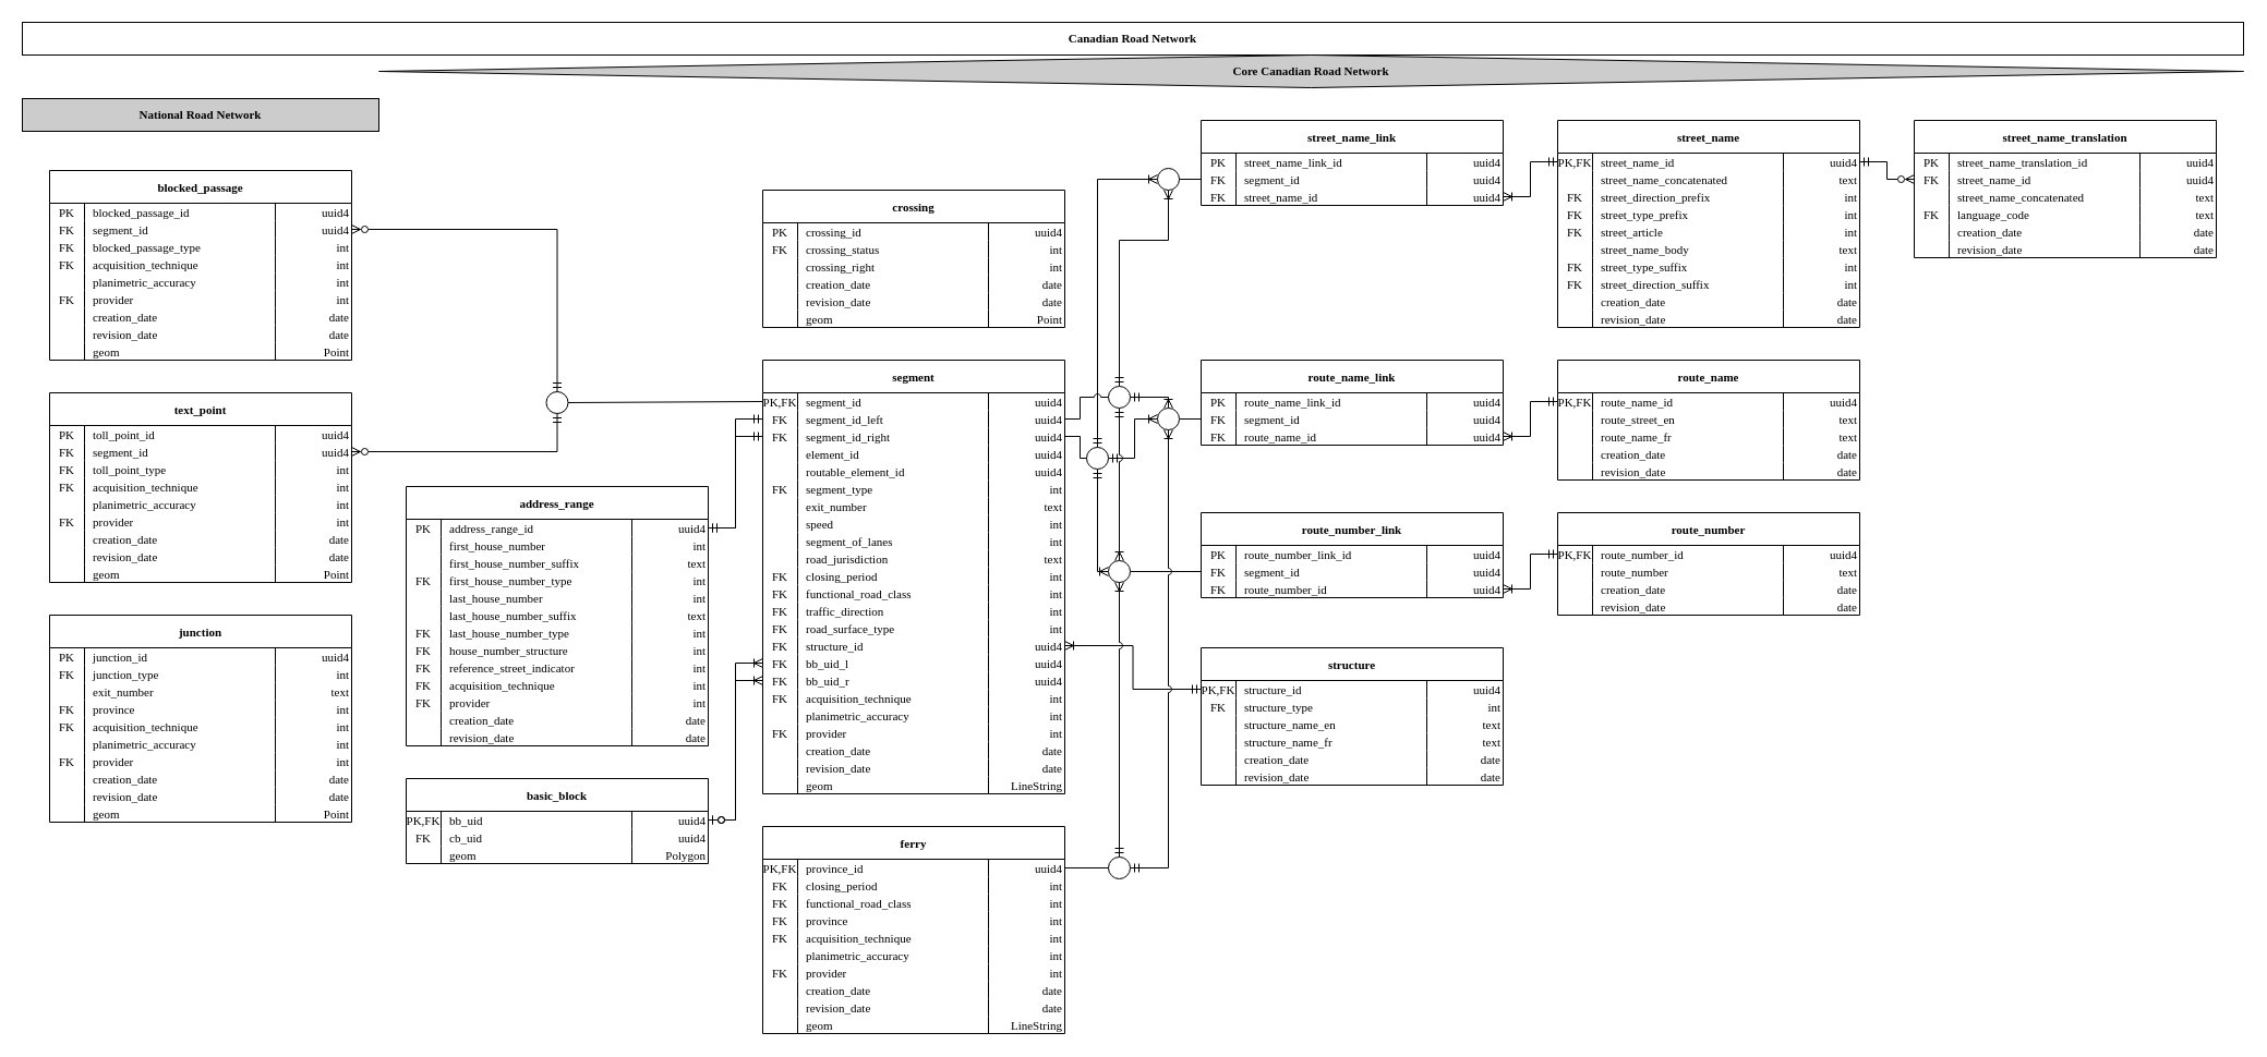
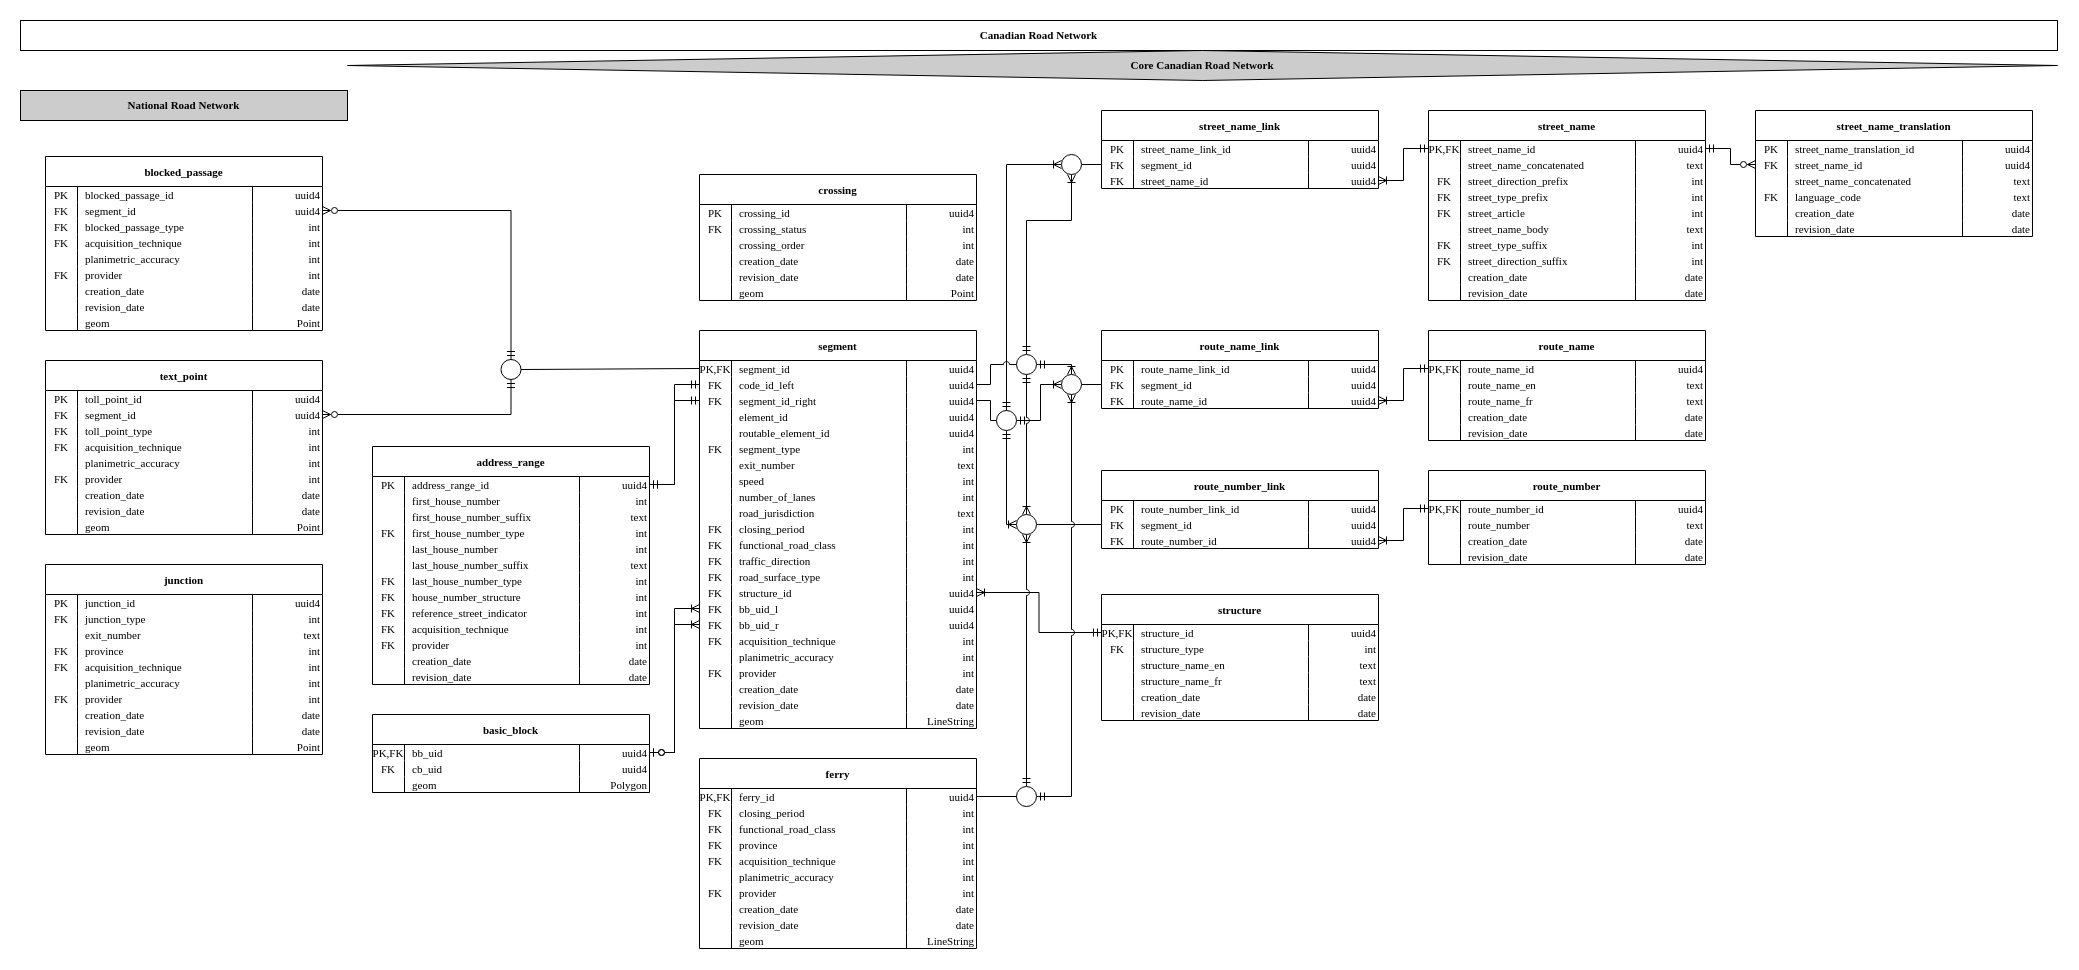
- <mxCell id="457" value="crossing_right" style="shape=partialRectangle;connectable=0;fillColor=none;top=0;left=0;bottom=0;right=0;align=left;spacingLeft=6;fontStyle=0;overflow=hidden;fontFamily=Consolas;fontSize=11;" parent="455" vertex="1"><mxGeometry x="32" width="175" height="16" as="geometry"><mxRectangle width="175" height="16" as="alternateBounds" /></mxGeometry></mxCell>
+ <mxCell id="457" value="crossing_order" style="shape=partialRectangle;connectable=0;fillColor=none;top=0;left=0;bottom=0;right=0;align=left;spacingLeft=6;fontStyle=0;overflow=hidden;fontFamily=Consolas;fontSize=11;" parent="455" vertex="1"><mxGeometry x="32" width="175" height="16" as="geometry"><mxRectangle width="175" height="16" as="alternateBounds" /></mxGeometry></mxCell>
- <mxCell id="16" value="segment_id_left" style="shape=partialRectangle;connectable=0;fillColor=none;top=0;left=0;bottom=0;right=0;align=left;spacingLeft=6;overflow=hidden;fontFamily=Consolas;fontSize=11;" parent="14" vertex="1"><mxGeometry x="32" width="175" height="16" as="geometry"><mxRectangle width="175" height="16" as="alternateBounds" /></mxGeometry></mxCell>
+ <mxCell id="16" value="code_id_left" style="shape=partialRectangle;connectable=0;fillColor=none;top=0;left=0;bottom=0;right=0;align=left;spacingLeft=6;overflow=hidden;fontFamily=Consolas;fontSize=11;" parent="14" vertex="1"><mxGeometry x="32" width="175" height="16" as="geometry"><mxRectangle width="175" height="16" as="alternateBounds" /></mxGeometry></mxCell>
- <mxCell id="242" value="route_street_en" style="shape=partialRectangle;connectable=0;fillColor=none;top=0;left=0;bottom=0;right=0;align=left;spacingLeft=6;fontStyle=0;overflow=hidden;fontFamily=Consolas;fontSize=11;" parent="240" vertex="1"><mxGeometry x="32" width="175" height="16" as="geometry"><mxRectangle width="175" height="16" as="alternateBounds" /></mxGeometry></mxCell>
+ <mxCell id="242" value="route_name_en" style="shape=partialRectangle;connectable=0;fillColor=none;top=0;left=0;bottom=0;right=0;align=left;spacingLeft=6;fontStyle=0;overflow=hidden;fontFamily=Consolas;fontSize=11;" parent="240" vertex="1"><mxGeometry x="32" width="175" height="16" as="geometry"><mxRectangle width="175" height="16" as="alternateBounds" /></mxGeometry></mxCell>
- <mxCell id="44" value="segment_of_lanes" style="shape=partialRectangle;connectable=0;fillColor=none;top=0;left=0;bottom=0;right=0;align=left;spacingLeft=6;overflow=hidden;fontFamily=Consolas;fontSize=11;" parent="42" vertex="1"><mxGeometry x="32" width="175" height="16" as="geometry"><mxRectangle width="175" height="16" as="alternateBounds" /></mxGeometry></mxCell>
+ <mxCell id="44" value="number_of_lanes" style="shape=partialRectangle;connectable=0;fillColor=none;top=0;left=0;bottom=0;right=0;align=left;spacingLeft=6;overflow=hidden;fontFamily=Consolas;fontSize=11;" parent="42" vertex="1"><mxGeometry x="32" width="175" height="16" as="geometry"><mxRectangle width="175" height="16" as="alternateBounds" /></mxGeometry></mxCell>
- <mxCell id="504" value="province_id" style="shape=partialRectangle;connectable=0;fillColor=none;top=0;left=0;bottom=0;right=0;align=left;spacingLeft=6;fontStyle=0;overflow=hidden;fontFamily=Consolas;fontSize=11;" parent="502" vertex="1"><mxGeometry x="32" width="175" height="16" as="geometry"><mxRectangle width="175" height="16" as="alternateBounds" /></mxGeometry></mxCell>
+ <mxCell id="504" value="ferry_id" style="shape=partialRectangle;connectable=0;fillColor=none;top=0;left=0;bottom=0;right=0;align=left;spacingLeft=6;fontStyle=0;overflow=hidden;fontFamily=Consolas;fontSize=11;" parent="502" vertex="1"><mxGeometry x="32" width="175" height="16" as="geometry"><mxRectangle width="175" height="16" as="alternateBounds" /></mxGeometry></mxCell>
